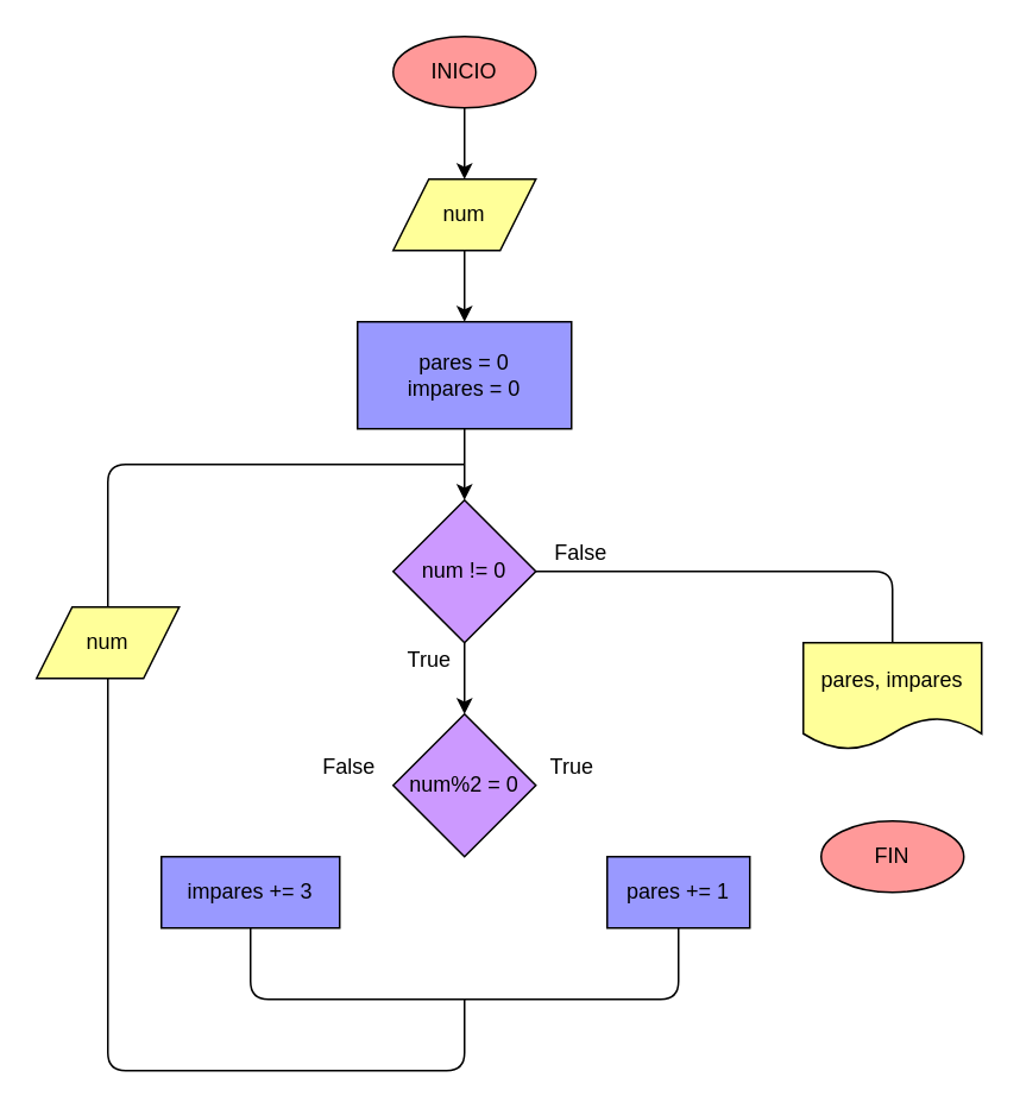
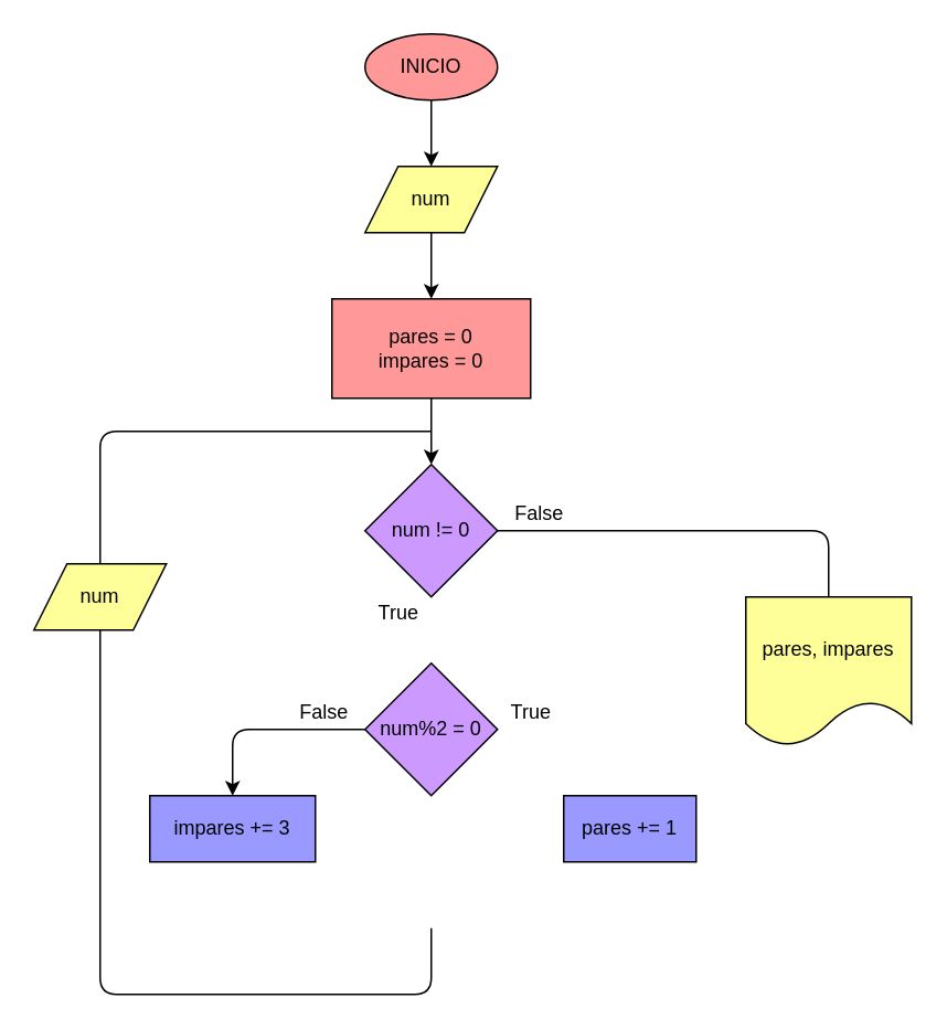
- <mxCell id="13" value="pares = 0&lt;br&gt;impares = 0" style="whiteSpace=wrap;html=1;strokeColor=#000000;fontColor=#000000;fillColor=#9999FF;" parent="1" vertex="1"><mxGeometry x="200" y="180" width="120" height="60" as="geometry" /></mxCell>
+ <mxCell id="13" value="pares = 0&lt;br&gt;impares = 0" style="whiteSpace=wrap;html=1;strokeColor=#000000;fontColor=#000000;fillColor=#ff9999;" parent="1" vertex="1"><mxGeometry x="200" y="180" width="120" height="60" as="geometry" /></mxCell>
- <mxCell id="6" value="" style="edgeStyle=none;html=1;strokeColor=#000000;fontColor=#000000;" parent="1" source="8" target="10" edge="1"><mxGeometry relative="1" as="geometry" /></mxCell>
- <mxCell id="19" value="pares, impares" style="shape=document;whiteSpace=wrap;html=1;boundedLbl=1;strokeColor=#000000;fontColor=#000000;fillColor=#FFFF99;" parent="1" vertex="1"><mxGeometry x="450" y="360" width="100" height="60" as="geometry" /></mxCell>
+ <mxCell id="19" value="pares, impares" style="shape=document;whiteSpace=wrap;html=1;boundedLbl=1;strokeColor=#000000;fontColor=#000000;fillColor=#FFFF99;" parent="1" vertex="1"><mxGeometry x="450" y="360" width="100" height="90" as="geometry" /></mxCell>
+ <mxCell id="9" style="edgeStyle=none;html=1;entryX=0.5;entryY=0;entryDx=0;entryDy=0;strokeColor=#000000;fontColor=#000000;" parent="1" source="10" target="14" edge="1"><mxGeometry relative="1" as="geometry"><Array as="points"><mxPoint x="140" y="440" /></Array></mxGeometry></mxCell>
- <mxCell id="20" value="FIN" style="ellipse;whiteSpace=wrap;html=1;fillColor=#FF9999;strokeColor=#000000;fontColor=#000000;" parent="1" vertex="1"><mxGeometry x="460" y="460" width="80" height="40" as="geometry" /></mxCell>
- <mxCell id="15" value="" style="endArrow=none;html=1;entryX=0.5;entryY=1;entryDx=0;entryDy=0;exitX=0.5;exitY=1;exitDx=0;exitDy=0;strokeColor=#000000;fontColor=#000000;" parent="1" source="14" target="11" edge="1"><mxGeometry width="50" height="50" relative="1" as="geometry"><mxPoint x="250" y="630" as="sourcePoint" /><mxPoint x="360" y="540" as="targetPoint" /><Array as="points"><mxPoint x="140" y="560" /><mxPoint x="380" y="560" /></Array></mxGeometry></mxCell>
